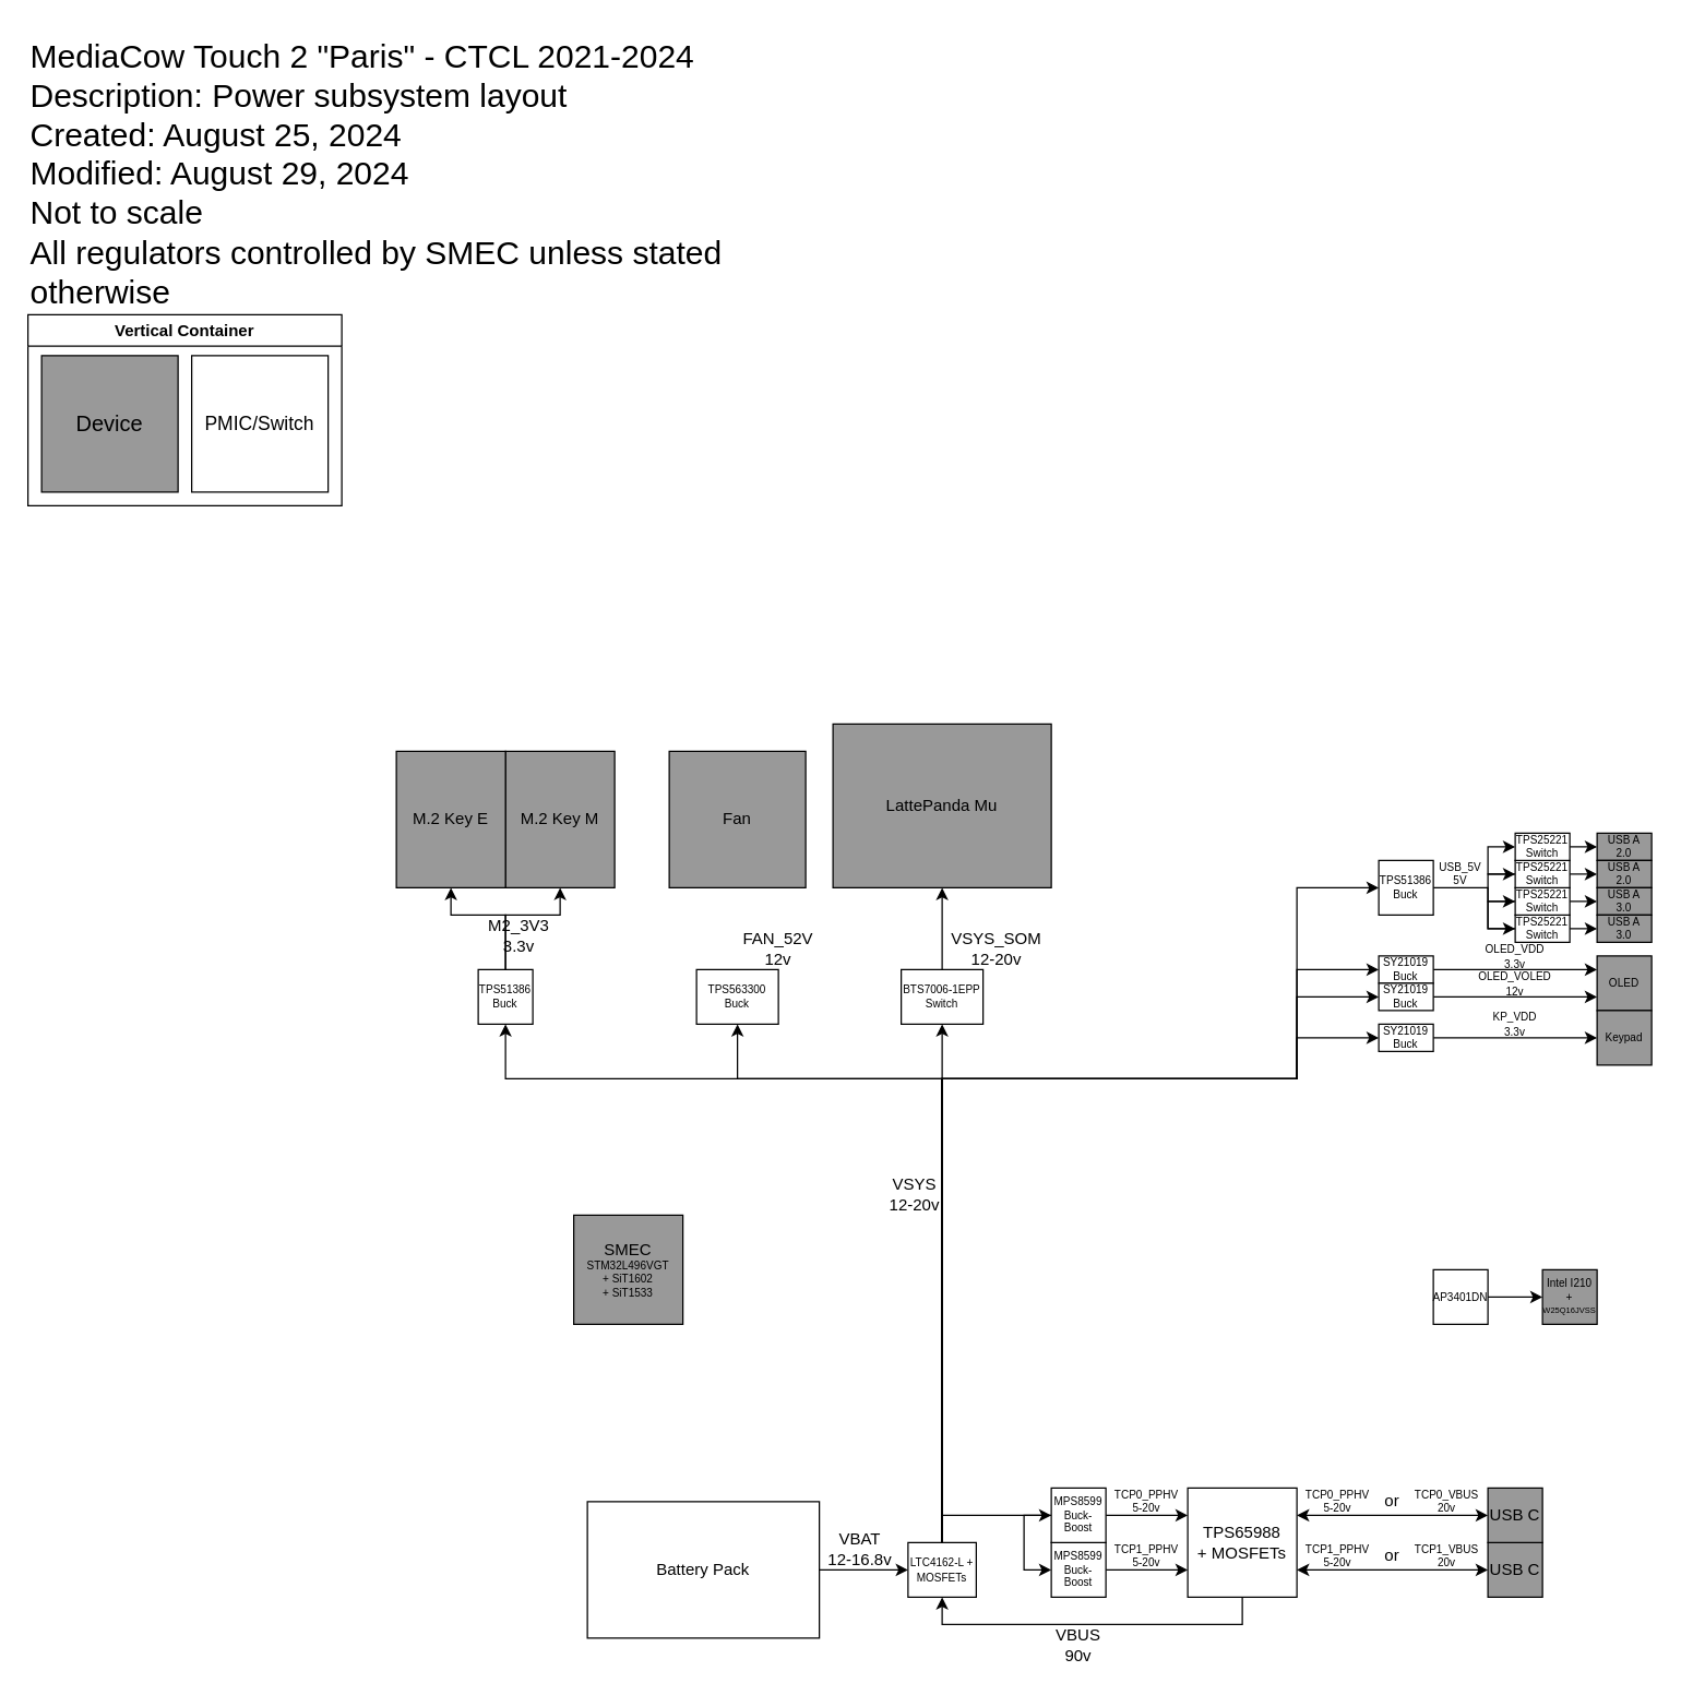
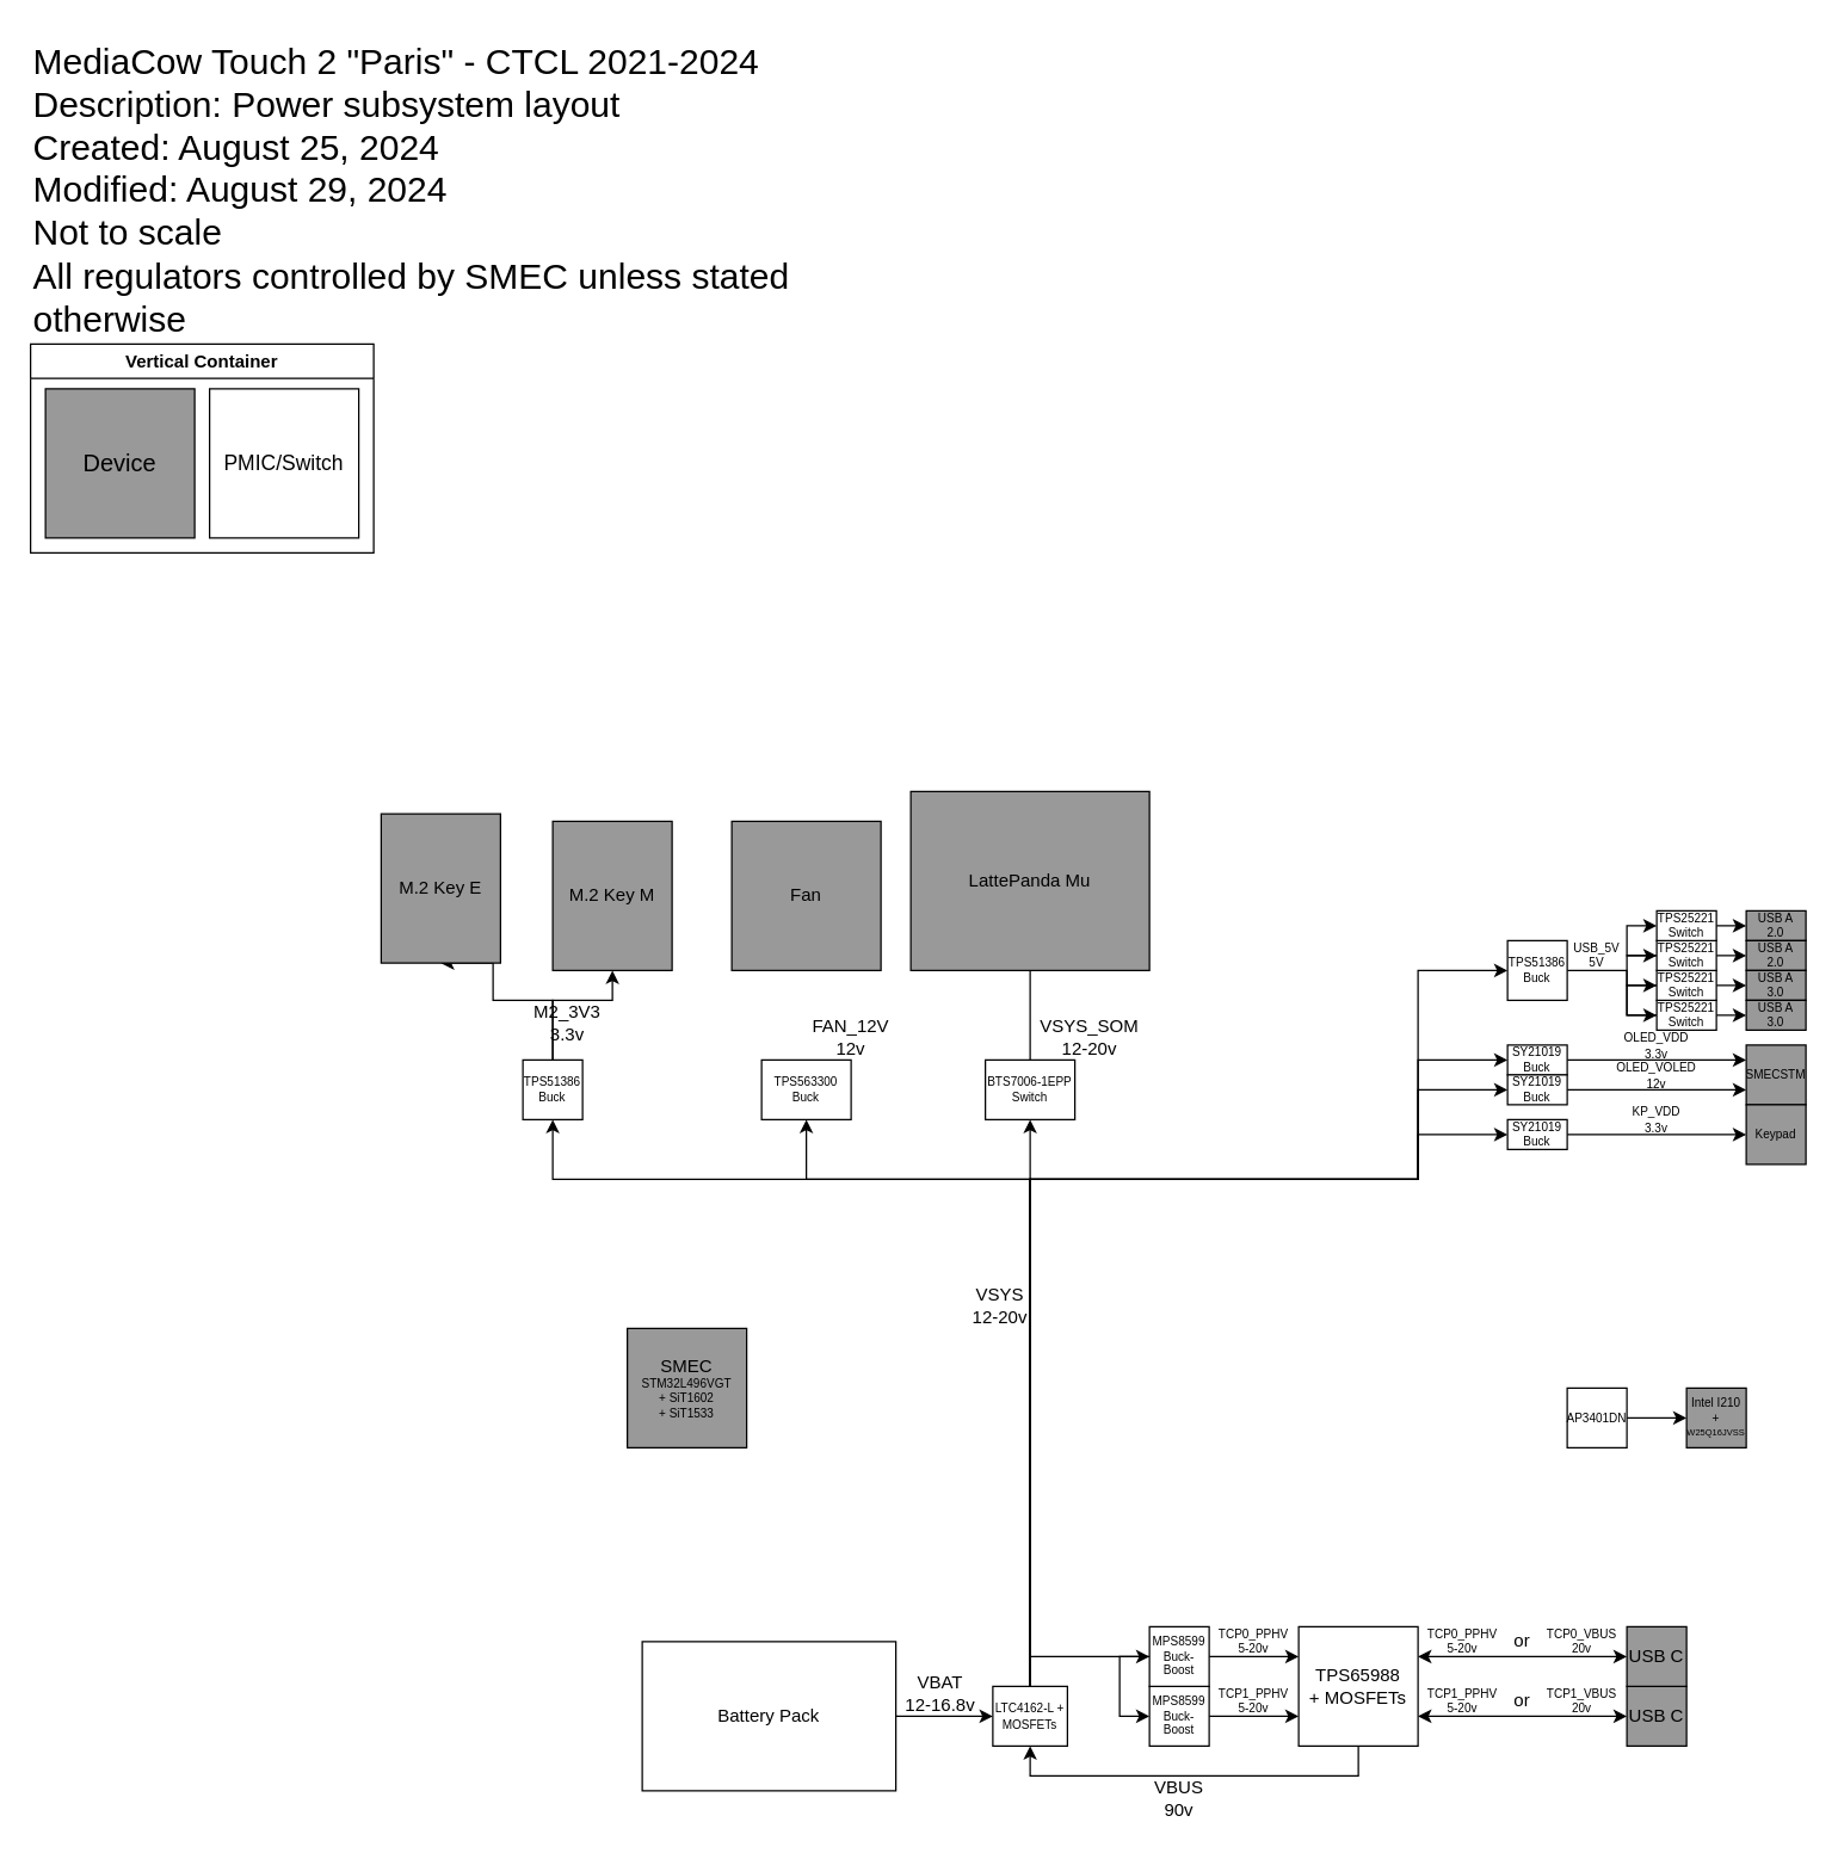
- <mxCell id="50" value="&lt;font&gt;M.2 Key E&lt;/font&gt;" style="rounded=0;whiteSpace=wrap;html=1;fontColor=#000000;fillColor=#999999;" parent="1" vertex="1"><mxGeometry x="290" y="550" width="80" height="100" as="geometry" /></mxCell>
+ <mxCell id="50" value="&lt;font&gt;M.2 Key E&lt;/font&gt;" style="rounded=0;whiteSpace=wrap;html=1;fontColor=#000000;fillColor=#999999;" parent="1" vertex="1"><mxGeometry x="255" y="545" width="80" height="100" as="geometry" /></mxCell>
- <mxCell id="19" style="edgeStyle=orthogonalEdgeStyle;rounded=0;orthogonalLoop=1;jettySize=auto;html=1;exitX=0.5;exitY=0;exitDx=0;exitDy=0;entryX=0.5;entryY=1;entryDx=0;entryDy=0;" parent="1" source="20" target="17" edge="1"><mxGeometry relative="1" as="geometry" /></mxCell>
+ <mxCell id="19" style="edgeStyle=orthogonalEdgeStyle;rounded=0;orthogonalLoop=1;jettySize=auto;html=1;exitX=0.5;exitY=0;exitDx=0;exitDy=0;entryX=0.5;entryY=1;entryDx=0;entryDy=0;endArrow=none;" parent="1" source="20" target="17" edge="1"><mxGeometry relative="1" as="geometry" /></mxCell>
- <mxCell id="24" value="FAN_52V&lt;br&gt;12v" style="text;html=1;align=center;verticalAlign=middle;whiteSpace=wrap;rounded=0;" parent="1" vertex="1"><mxGeometry x="540" y="680" width="60" height="30" as="geometry" /></mxCell>
+ <mxCell id="24" value="FAN_12V&lt;br&gt;12v" style="text;html=1;align=center;verticalAlign=middle;whiteSpace=wrap;rounded=0;" parent="1" vertex="1"><mxGeometry x="540" y="680" width="60" height="30" as="geometry" /></mxCell>
- <mxCell id="64" value="OLED" style="rounded=0;whiteSpace=wrap;html=1;fontSize=8;fillColor=#999999;" parent="1" vertex="1"><mxGeometry x="1170" y="700" width="40" height="40" as="geometry" /></mxCell>
+ <mxCell id="64" value="SMECSTM" style="rounded=0;whiteSpace=wrap;html=1;fontSize=8;fillColor=#999999;" parent="1" vertex="1"><mxGeometry x="1170" y="700" width="40" height="40" as="geometry" /></mxCell>
